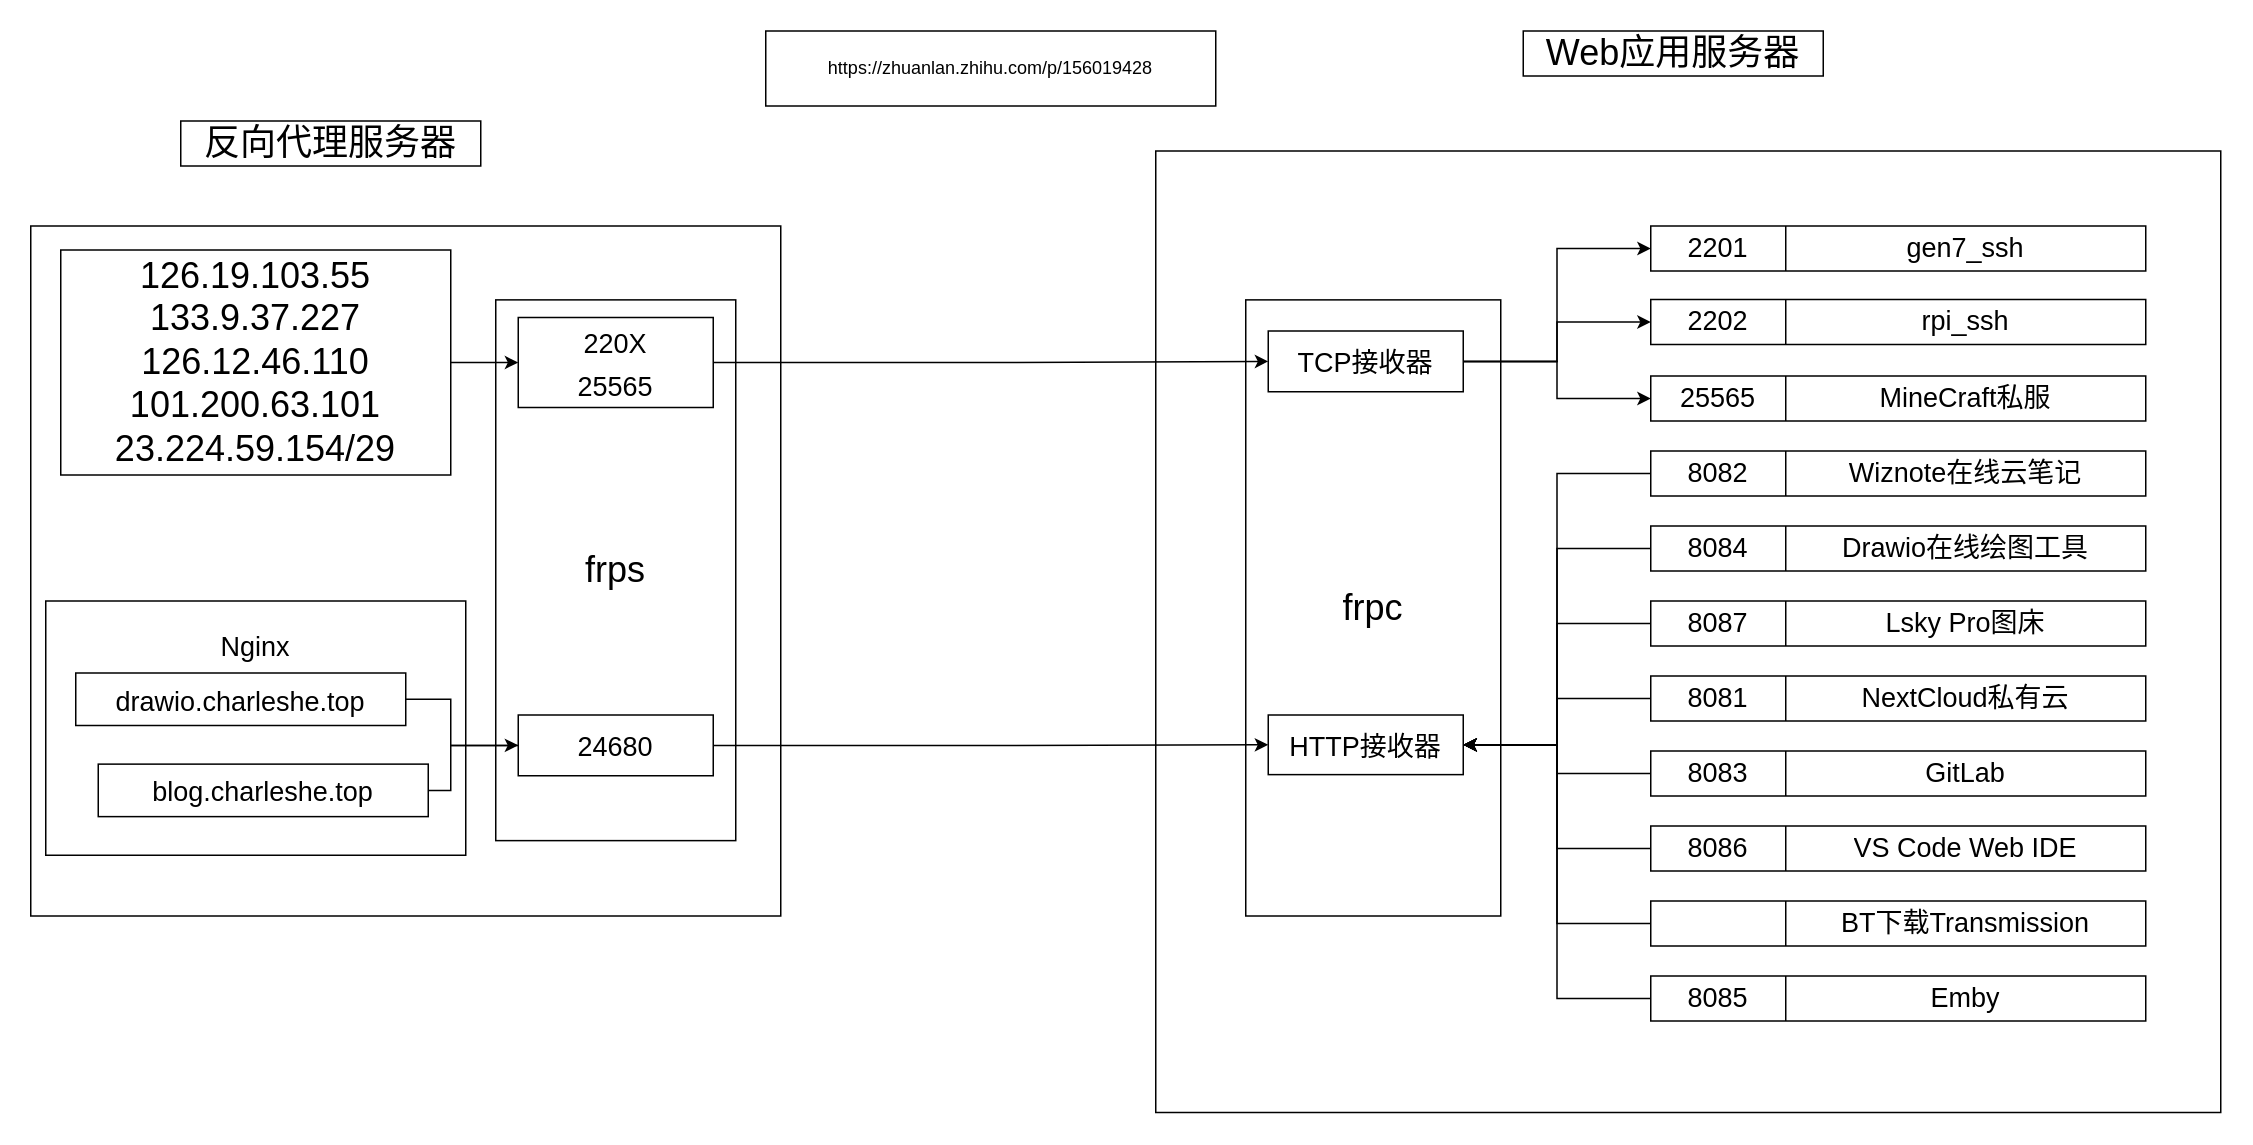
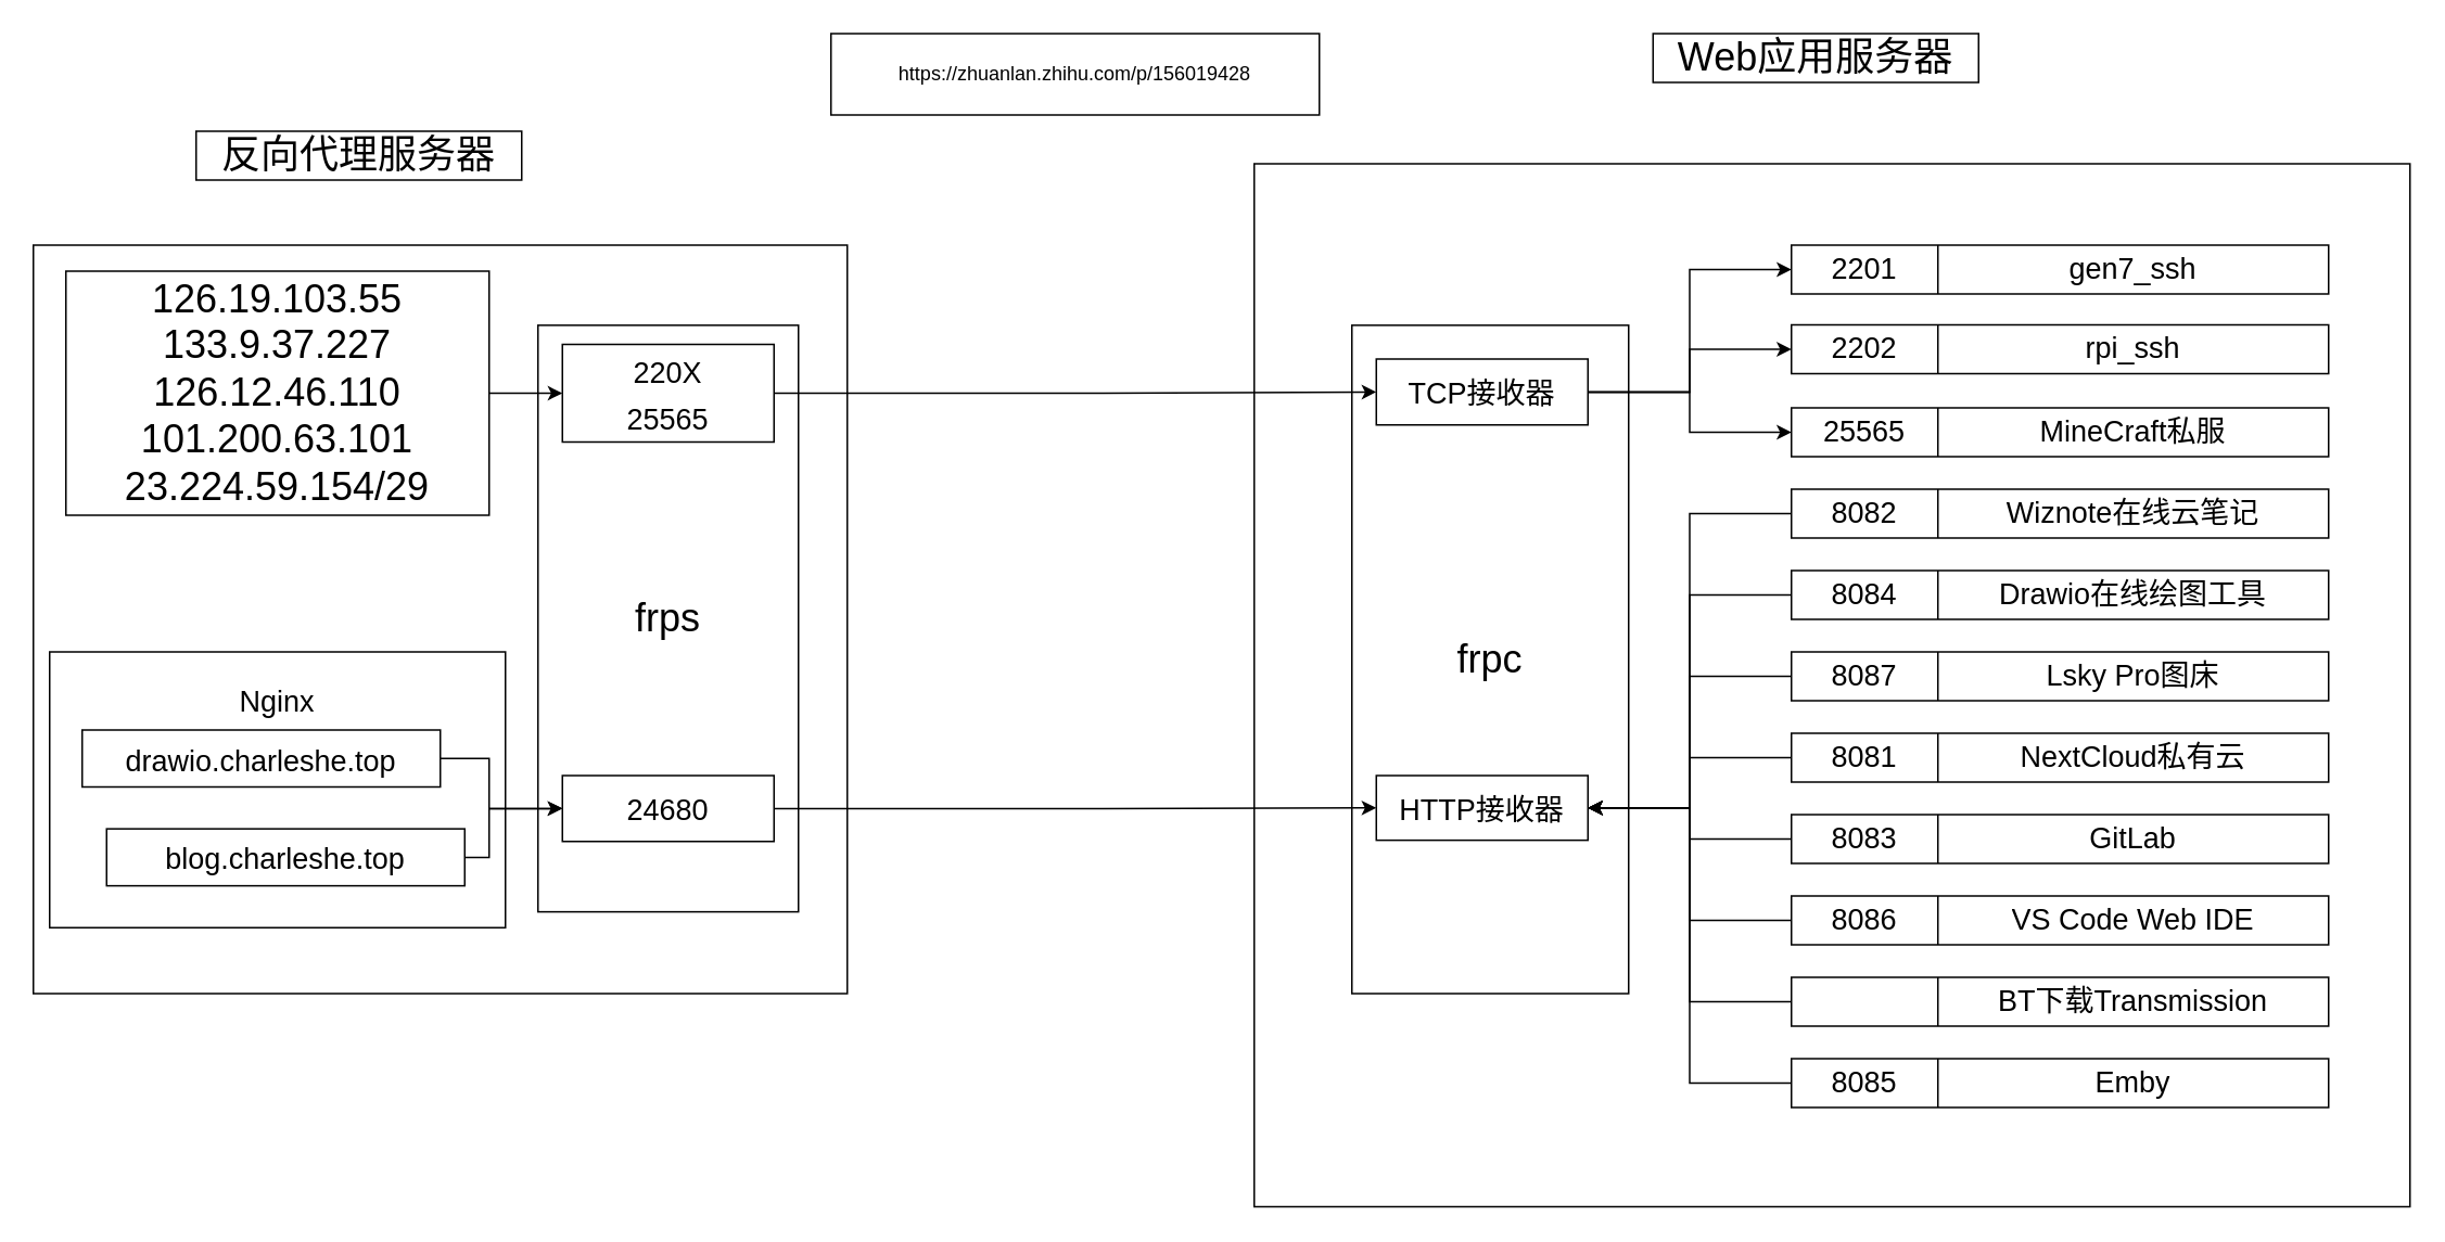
- <mxCell id="43" style="edgeStyle=orthogonalEdgeStyle;rounded=0;orthogonalLoop=1;jettySize=auto;html=1;exitX=1;exitY=0.5;exitDx=0;exitDy=0;entryX=0;entryY=0.5;entryDx=0;entryDy=0;fontSize=18;endArrow=none;" parent="1" source="44" target="53" edge="1"><mxGeometry relative="1" as="geometry"><Array as="points"><mxPoint x="300" y="526" /><mxPoint x="300" y="496" /></Array></mxGeometry></mxCell>
+ <mxCell id="43" style="edgeStyle=orthogonalEdgeStyle;rounded=0;orthogonalLoop=1;jettySize=auto;html=1;exitX=1;exitY=0.5;exitDx=0;exitDy=0;entryX=0;entryY=0.5;entryDx=0;entryDy=0;fontSize=18;" parent="1" source="44" target="53" edge="1"><mxGeometry relative="1" as="geometry"><Array as="points"><mxPoint x="300" y="526" /><mxPoint x="300" y="496" /></Array></mxGeometry></mxCell>
